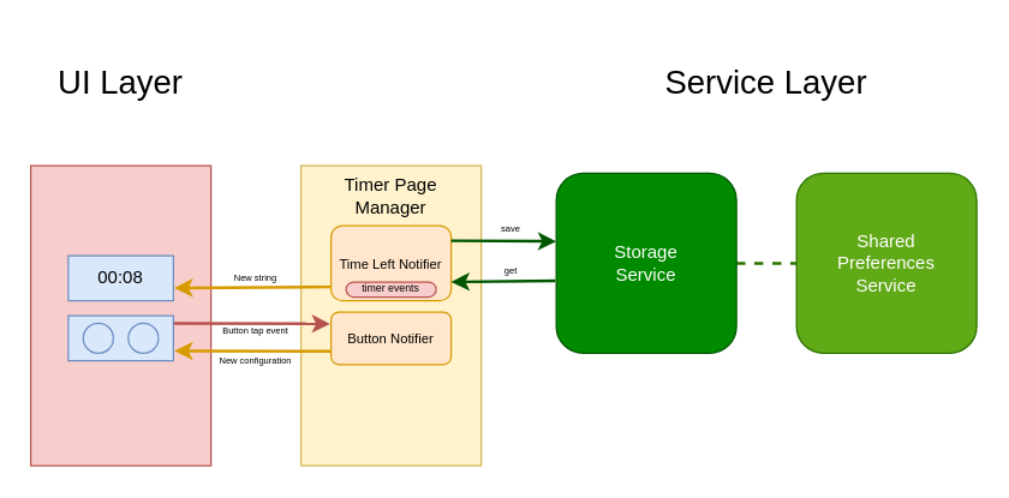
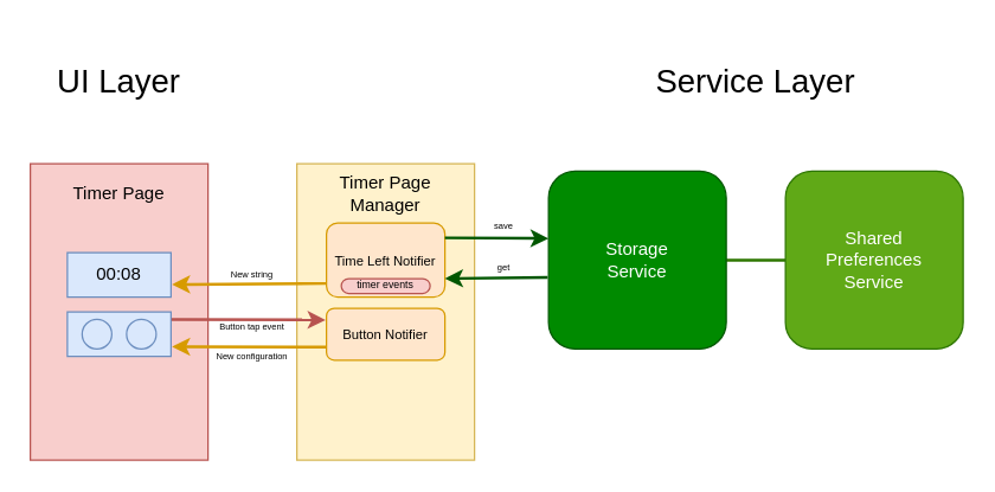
+ <mxCell id="12" value="Timer Page" style="text;html=1;strokeColor=none;fillColor=none;align=center;verticalAlign=middle;whiteSpace=wrap;rounded=0;" vertex="1" parent="1"><mxGeometry x="40" y="120" width="80" height="20" as="geometry" /></mxCell>
- <mxCell id="5" style="edgeStyle=orthogonalEdgeStyle;curved=1;rounded=0;orthogonalLoop=1;jettySize=auto;html=1;entryX=0;entryY=0.5;entryDx=0;entryDy=0;startArrow=none;startFill=0;endArrow=none;endFill=0;strokeWidth=2;fillColor=#60a917;strokeColor=#2D7600;dashed=1;" parent="1" source="6" target="7" edge="1"><mxGeometry relative="1" as="geometry" /></mxCell>
+ <mxCell id="5" style="edgeStyle=orthogonalEdgeStyle;curved=1;rounded=0;orthogonalLoop=1;jettySize=auto;html=1;entryX=0;entryY=0.5;entryDx=0;entryDy=0;startArrow=none;startFill=0;endArrow=none;endFill=0;strokeWidth=2;fillColor=#60a917;strokeColor=#2D7600;" parent="1" source="6" target="7" edge="1"><mxGeometry relative="1" as="geometry" /></mxCell>
